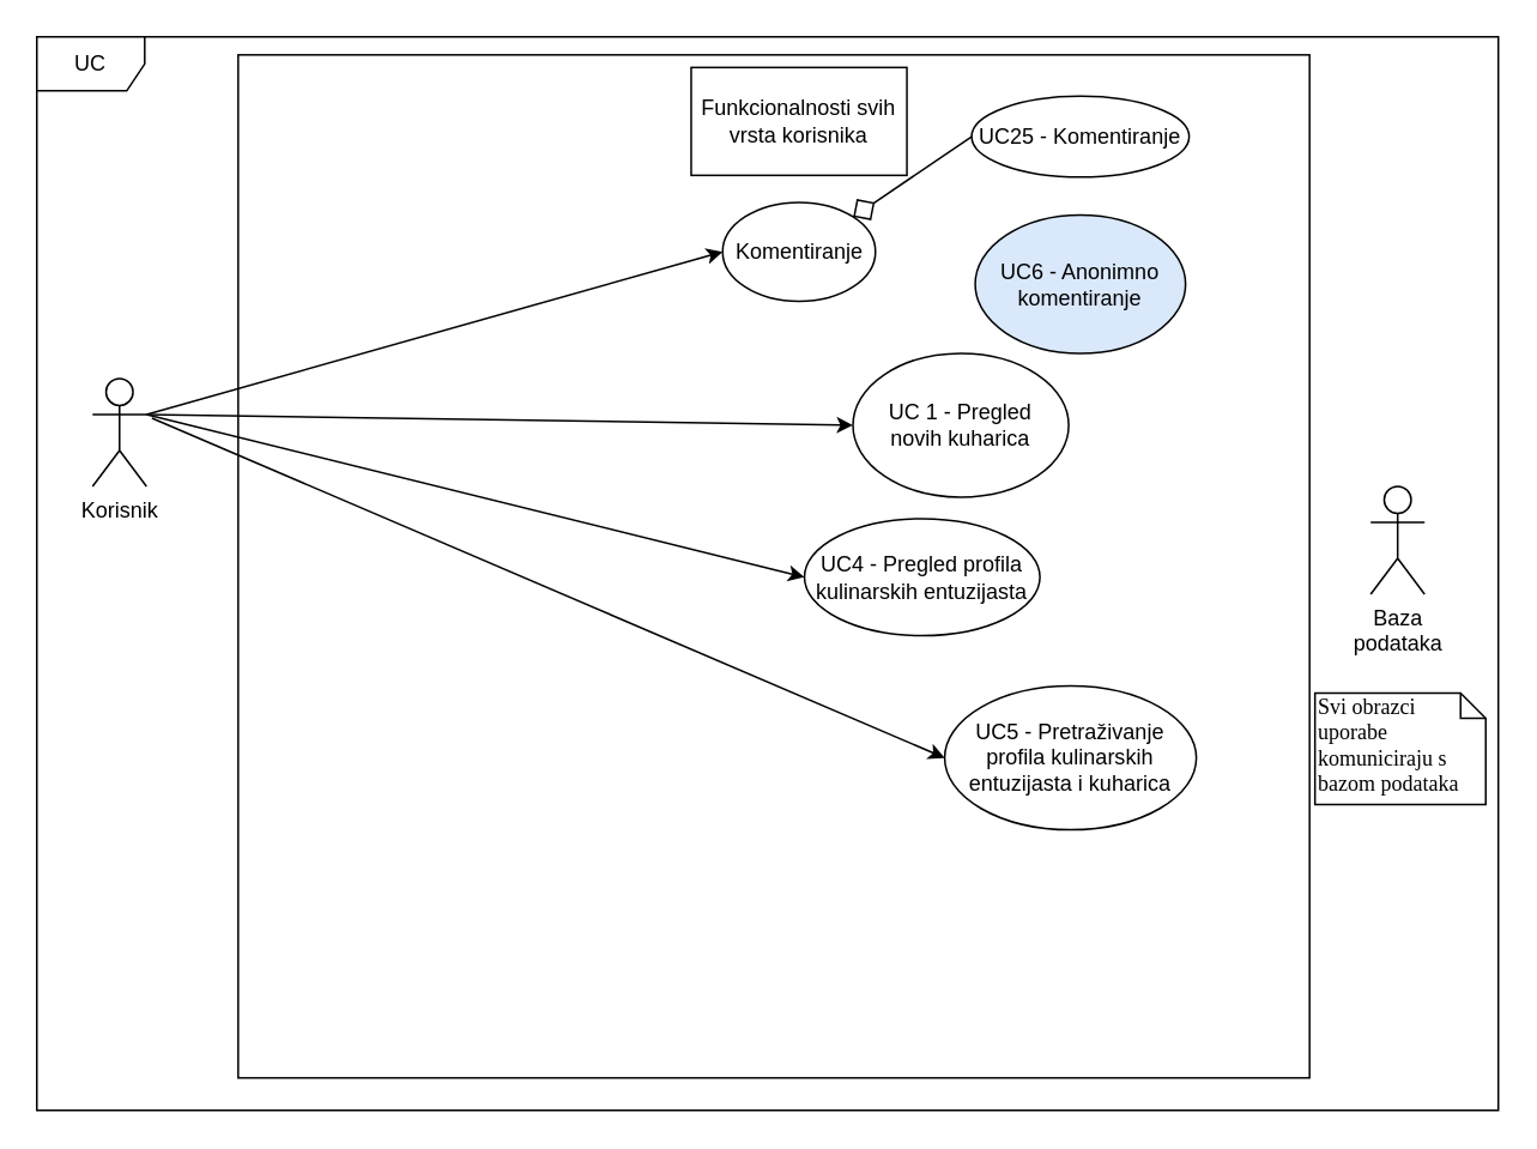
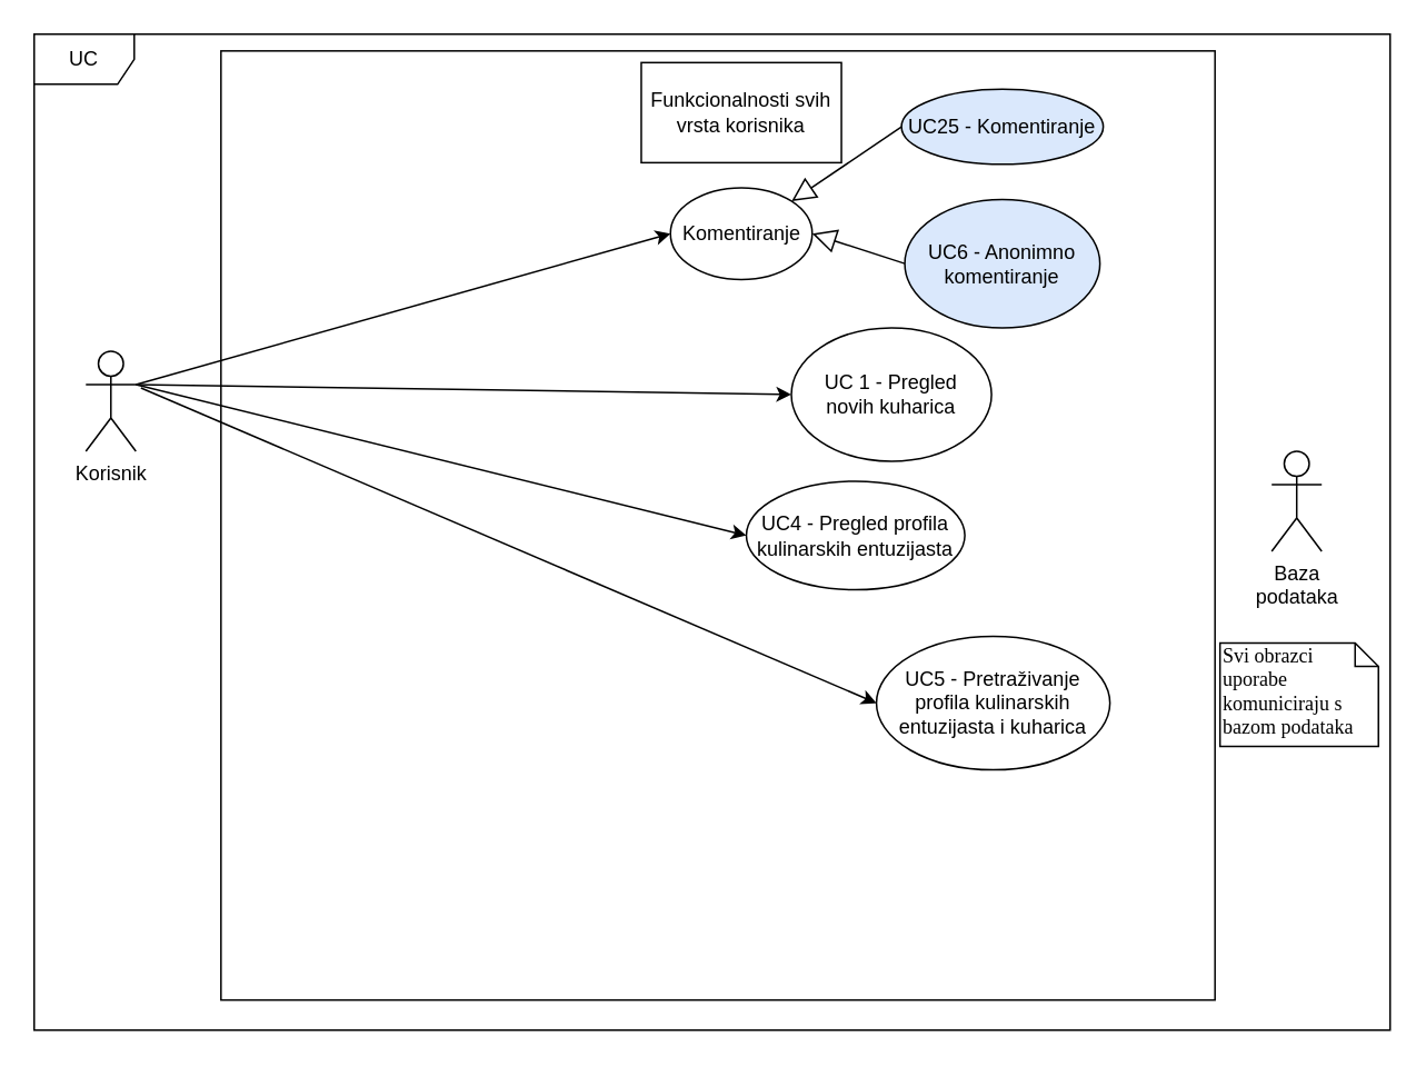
- <mxCell id="10" value="UC25 - Komentiranje" style="ellipse;whiteSpace=wrap;html=1;" vertex="1" parent="1"><mxGeometry x="540" y="53" width="121" height="45" as="geometry" /></mxCell>
+ <mxCell id="10" value="UC25 - Komentiranje" style="ellipse;whiteSpace=wrap;html=1;fillColor=#dae8fc;" vertex="1" parent="1"><mxGeometry x="540" y="53" width="121" height="45" as="geometry" /></mxCell>
- <mxCell id="14" value="" style="edgeStyle=none;html=1;endArrow=diamond;endFill=0;endSize=12;verticalAlign=bottom;entryX=1;entryY=0;entryDx=0;entryDy=0;exitX=0;exitY=0.5;exitDx=0;exitDy=0;" edge="1" parent="1" source="10" target="9"><mxGeometry width="160" relative="1" as="geometry"><mxPoint x="628" y="320" as="sourcePoint" /><mxPoint x="788" y="320" as="targetPoint" /></mxGeometry></mxCell>
+ <mxCell id="14" value="" style="edgeStyle=none;html=1;endArrow=block;endFill=0;endSize=12;verticalAlign=bottom;entryX=1;entryY=0;entryDx=0;entryDy=0;exitX=0;exitY=0.5;exitDx=0;exitDy=0;" edge="1" parent="1" source="10" target="9"><mxGeometry width="160" relative="1" as="geometry"><mxPoint x="628" y="320" as="sourcePoint" /><mxPoint x="788" y="320" as="targetPoint" /></mxGeometry></mxCell>
+ <mxCell id="13" value="" style="edgeStyle=none;html=1;endArrow=block;endFill=0;endSize=12;verticalAlign=bottom;exitX=0;exitY=0.5;exitDx=0;exitDy=0;entryX=1;entryY=0.5;entryDx=0;entryDy=0;" edge="1" parent="1" source="11" target="9"><mxGeometry width="160" relative="1" as="geometry"><mxPoint x="628" y="320" as="sourcePoint" /><mxPoint x="788" y="320" as="targetPoint" /></mxGeometry></mxCell>
